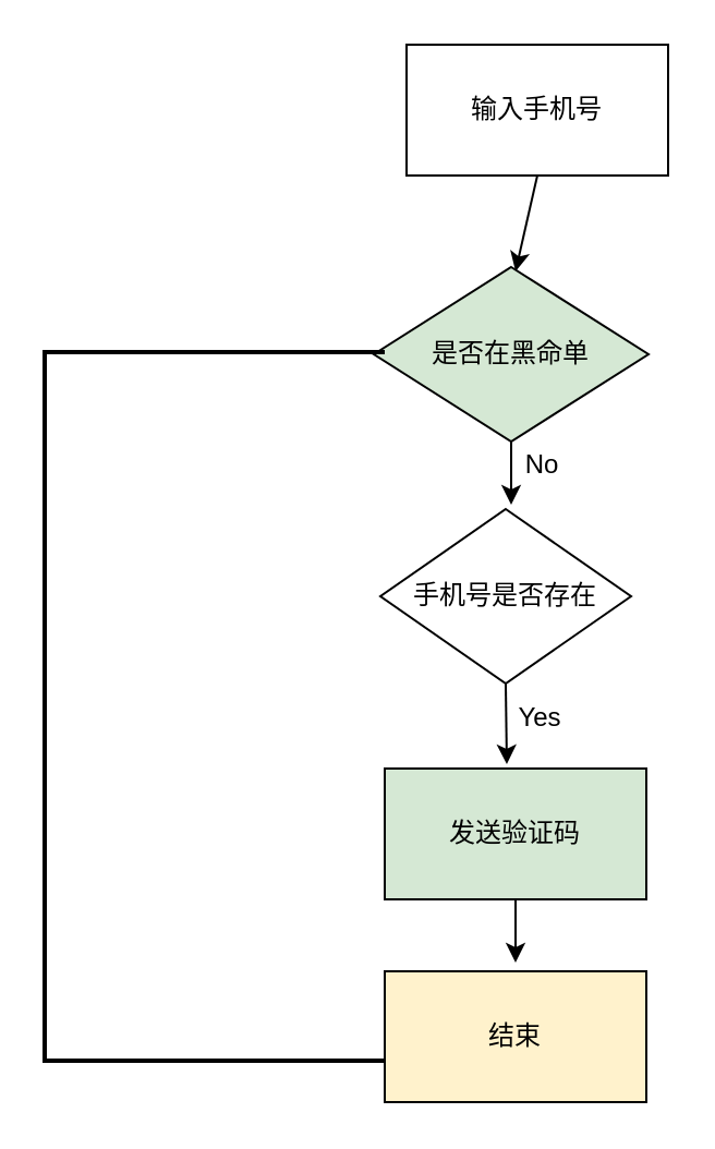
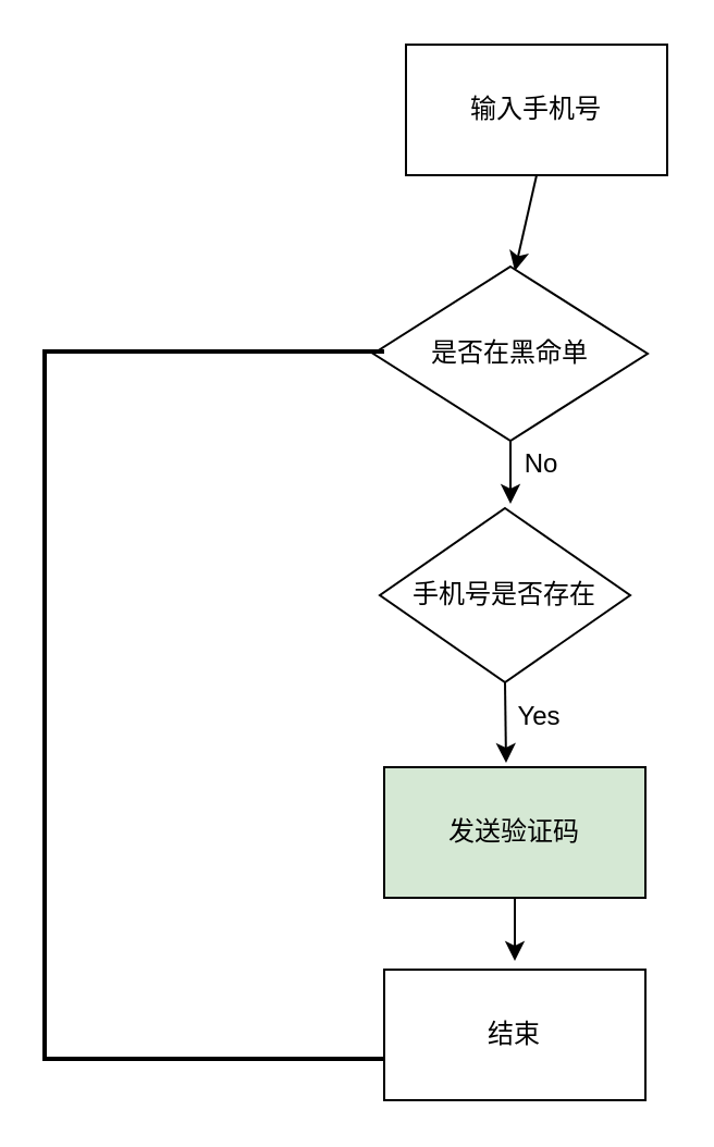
- <mxCell id="4" value="是否在黑命单" style="rhombus;whiteSpace=wrap;html=1;fillColor=#d5e8d4;" vertex="1" parent="1"><mxGeometry x="171" y="122" width="126" height="80" as="geometry" /></mxCell>
+ <mxCell id="4" value="是否在黑命单" style="rhombus;whiteSpace=wrap;html=1;" vertex="1" parent="1"><mxGeometry x="171" y="122" width="126" height="80" as="geometry" /></mxCell>
- <mxCell id="12" value="结束" style="rounded=0;whiteSpace=wrap;html=1;fillColor=#fff2cc;" vertex="1" parent="1"><mxGeometry x="176" y="445" width="120" height="60" as="geometry" /></mxCell>
+ <mxCell id="12" value="结束" style="rounded=0;whiteSpace=wrap;html=1;" vertex="1" parent="1"><mxGeometry x="176" y="445" width="120" height="60" as="geometry" /></mxCell>
